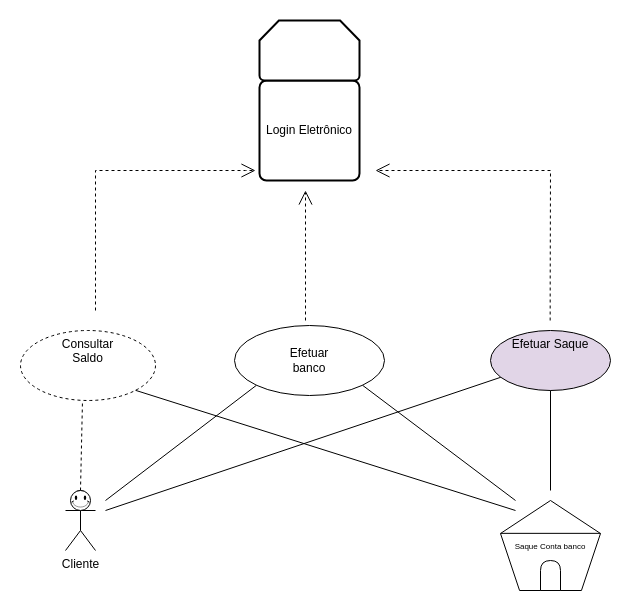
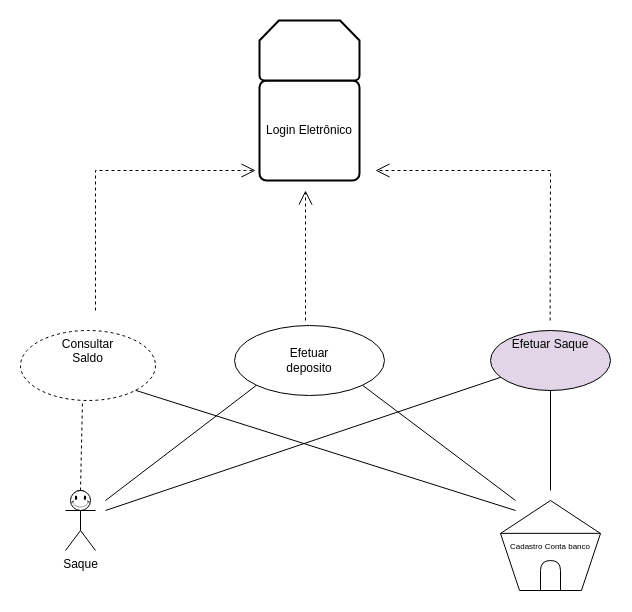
- <mxCell id="5" value="Efetuar&lt;br&gt;banco" style="ellipse;whiteSpace=wrap;html=1;" parent="1" vertex="1"><mxGeometry x="234" y="325" width="150" height="70" as="geometry" /></mxCell>
+ <mxCell id="5" value="Efetuar&lt;br&gt;deposito" style="ellipse;whiteSpace=wrap;html=1;" parent="1" vertex="1"><mxGeometry x="234" y="325" width="150" height="70" as="geometry" /></mxCell>
- <mxCell id="14" value="&lt;font style=&quot;font-size: 8px&quot;&gt;Saque Conta banco&lt;/font&gt;" style="whiteSpace=wrap;html=1;shape=mxgraph.basic.pentagon" parent="1" vertex="1"><mxGeometry x="500" y="500" width="100" height="90" as="geometry" /></mxCell>
+ <mxCell id="14" value="&lt;font style=&quot;font-size: 8px&quot;&gt;Cadastro Conta banco&lt;/font&gt;" style="whiteSpace=wrap;html=1;shape=mxgraph.basic.pentagon" parent="1" vertex="1"><mxGeometry x="500" y="500" width="100" height="90" as="geometry" /></mxCell>
- <mxCell id="2" value="Cliente" style="shape=umlActor;verticalLabelPosition=bottom;verticalAlign=top;html=1;outlineConnect=0;" parent="1" vertex="1"><mxGeometry x="65" y="490" width="30" height="60" as="geometry" /></mxCell>
+ <mxCell id="2" value="Saque" style="shape=umlActor;verticalLabelPosition=bottom;verticalAlign=top;html=1;outlineConnect=0;" parent="1" vertex="1"><mxGeometry x="65" y="490" width="30" height="60" as="geometry" /></mxCell>
